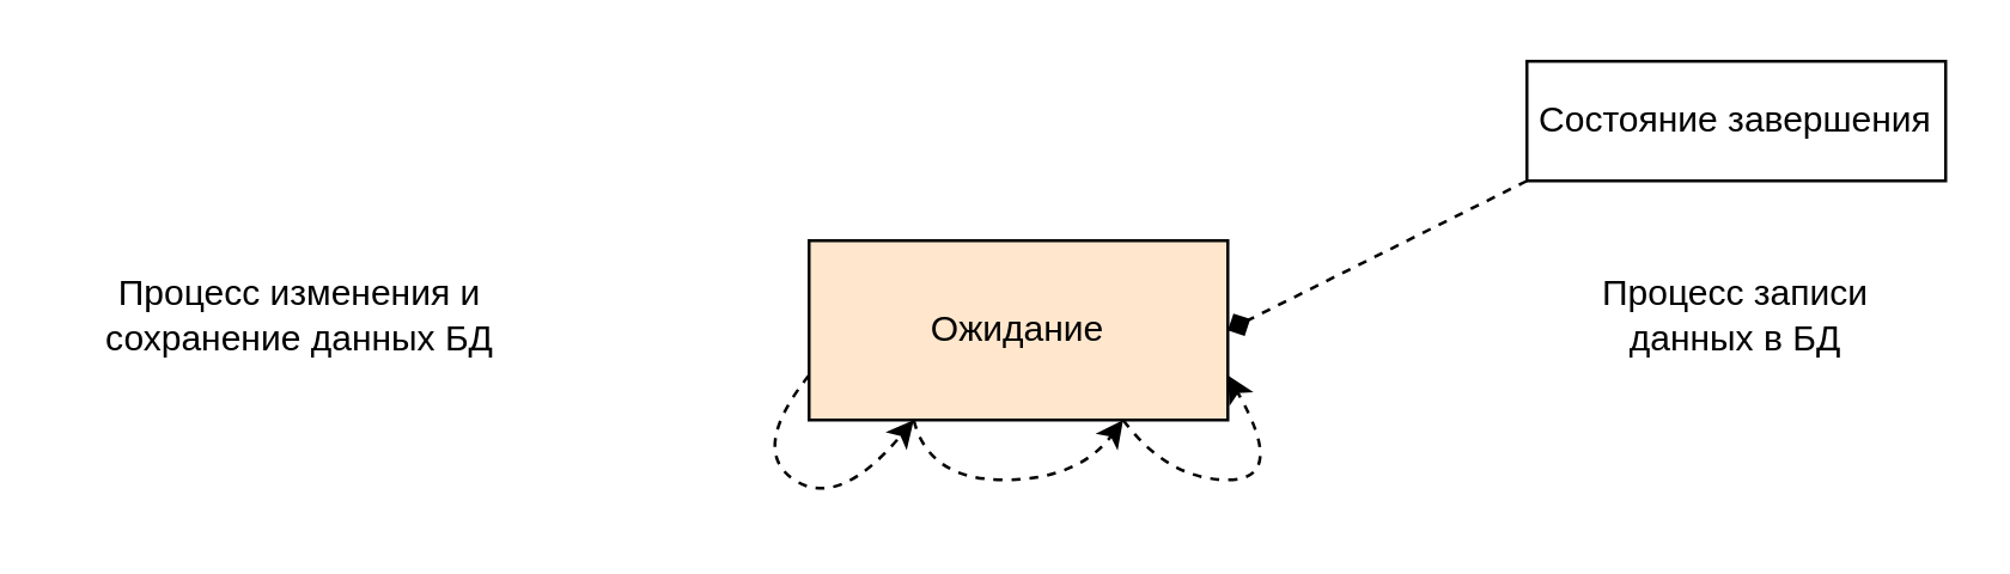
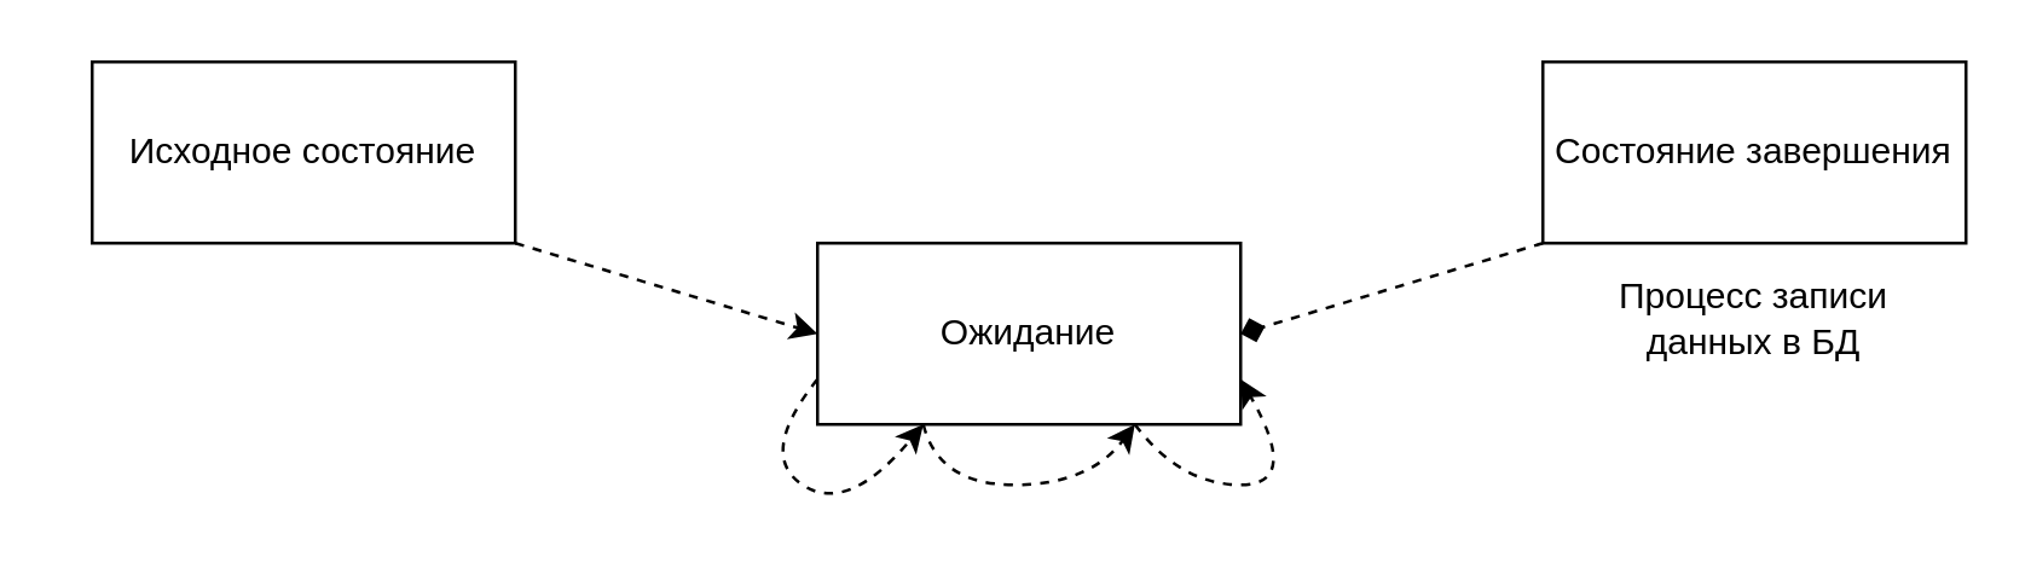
- <mxCell id="4" value="Состояние завершения" style="rounded=0;whiteSpace=wrap;html=1;" vertex="1" parent="1"><mxGeometry x="510" y="20" width="140" height="40" as="geometry" /></mxCell>
+ <mxCell id="4" value="Состояние завершения" style="rounded=0;whiteSpace=wrap;html=1;" vertex="1" parent="1"><mxGeometry x="510" y="20" width="140" height="60" as="geometry" /></mxCell>
+ <mxCell id="2" value="Исходное состояние" style="rounded=0;whiteSpace=wrap;html=1;" vertex="1" parent="1"><mxGeometry x="30" y="20" width="140" height="60" as="geometry" /></mxCell>
+ <mxCell id="5" value="" style="endArrow=classic;html=1;rounded=0;exitX=1;exitY=1;exitDx=0;exitDy=0;entryX=0;entryY=0.5;entryDx=0;entryDy=0;dashed=1;" edge="1" parent="1" source="2" target="3"><mxGeometry width="50" height="50" relative="1" as="geometry"><mxPoint x="380" y="270" as="sourcePoint" /><mxPoint x="260" y="120" as="targetPoint" /></mxGeometry></mxCell>
- <mxCell id="10" value="Процесс изменения и сохранение данных БД" style="text;html=1;align=center;verticalAlign=middle;whiteSpace=wrap;rounded=0;" vertex="1" parent="1"><mxGeometry x="20" y="90" width="160" height="30" as="geometry" /></mxCell>
- <mxCell id="3" value="Ожидание" style="rounded=0;whiteSpace=wrap;html=1;fillColor=#ffe6cc;" vertex="1" parent="1"><mxGeometry x="270" y="80" width="140" height="60" as="geometry" /></mxCell>
+ <mxCell id="3" value="Ожидание" style="rounded=0;whiteSpace=wrap;html=1;" vertex="1" parent="1"><mxGeometry x="270" y="80" width="140" height="60" as="geometry" /></mxCell>
